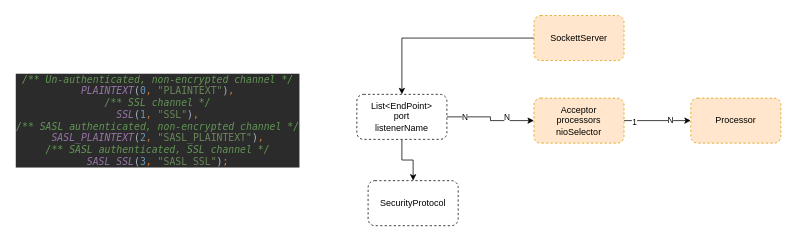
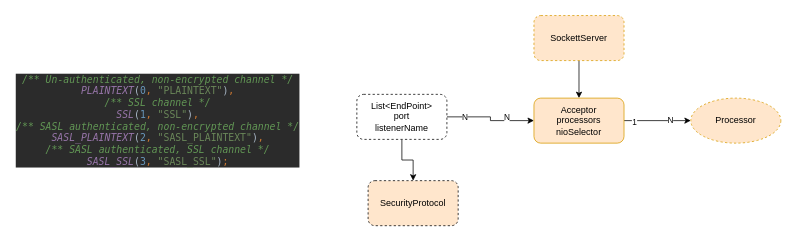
- <mxCell id="2" value="" style="edgeStyle=orthogonalEdgeStyle;rounded=0;orthogonalLoop=1;jettySize=auto;html=1;" edge="1" parent="1" source="3" target="14"><mxGeometry relative="1" as="geometry" /></mxCell>
+ <mxCell id="2" value="" style="edgeStyle=orthogonalEdgeStyle;rounded=0;orthogonalLoop=1;jettySize=auto;html=1;" edge="1" parent="1" source="3" target="7"><mxGeometry relative="1" as="geometry" /></mxCell>
- <mxCell id="7" value="Acceptor&lt;br&gt;processors&lt;br&gt;nioSelector" style="rounded=1;whiteSpace=wrap;html=1;shadow=0;glass=0;dashed=1;sketch=0;fillColor=#ffe6cc;strokeColor=#d79b00;" vertex="1" parent="1"><mxGeometry x="711" y="130" width="120" height="60" as="geometry" /></mxCell>
+ <mxCell id="7" value="Acceptor&lt;br&gt;processors&lt;br&gt;nioSelector" style="rounded=1;whiteSpace=wrap;html=1;shadow=0;glass=0;dashed=0;sketch=0;fillColor=#ffe6cc;strokeColor=#d79b00;" vertex="1" parent="1"><mxGeometry x="711" y="130" width="120" height="60" as="geometry" /></mxCell>
- <mxCell id="8" value="Processor" style="rounded=1;whiteSpace=wrap;html=1;shadow=0;glass=0;dashed=1;sketch=0;fillColor=#ffe6cc;strokeColor=#d79b00;" vertex="1" parent="1"><mxGeometry x="920" y="130" width="120" height="60" as="geometry" /></mxCell>
+ <mxCell id="8" value="Processor" style="ellipse;whiteSpace=wrap;html=1;shadow=0;glass=0;dashed=1;sketch=0;fillColor=#ffe6cc;strokeColor=#d79b00;" vertex="1" parent="1"><mxGeometry x="920" y="130" width="120" height="60" as="geometry" /></mxCell>
- <mxCell id="15" value="SecurityProtocol" style="rounded=1;whiteSpace=wrap;html=1;shadow=0;glass=0;dashed=1;sketch=0;" vertex="1" parent="1"><mxGeometry x="490" y="240" width="120" height="60" as="geometry" /></mxCell>
+ <mxCell id="15" value="SecurityProtocol" style="rounded=1;whiteSpace=wrap;html=1;shadow=0;glass=0;dashed=1;sketch=0;fillColor=#ffe6cc;" vertex="1" parent="1"><mxGeometry x="490" y="240" width="120" height="60" as="geometry" /></mxCell>
